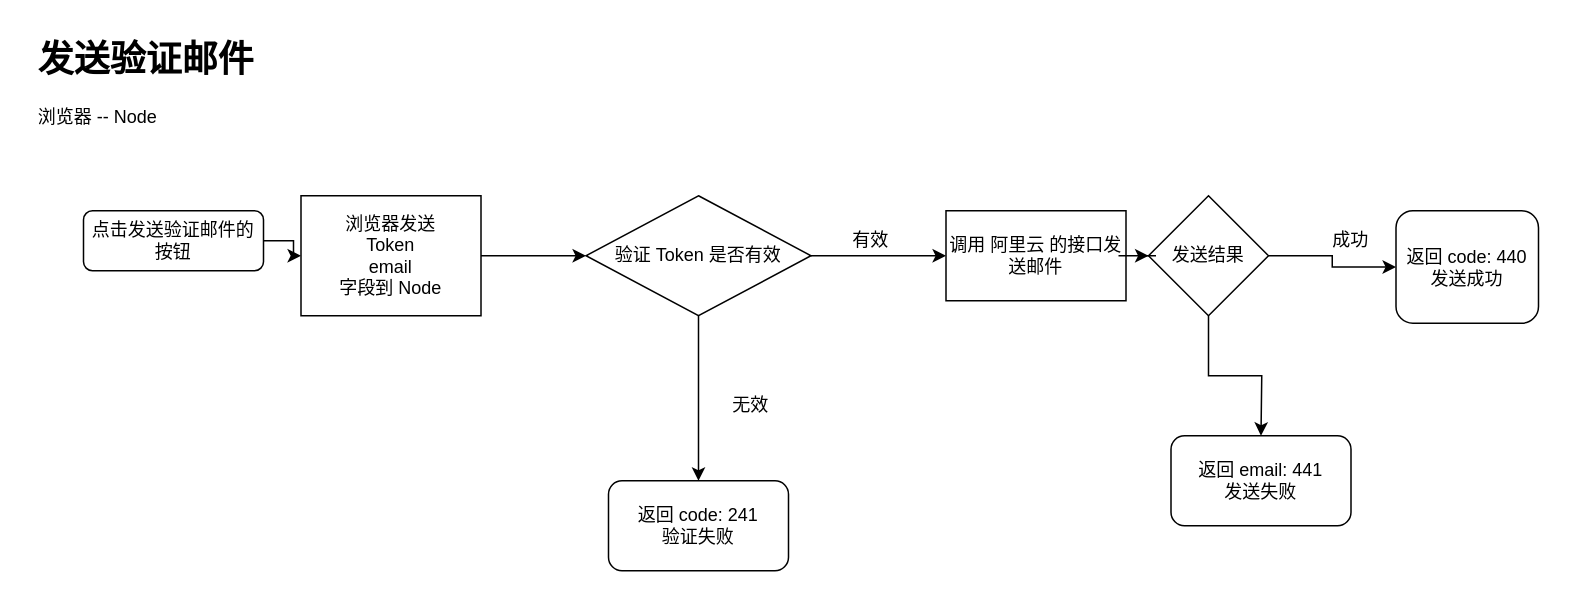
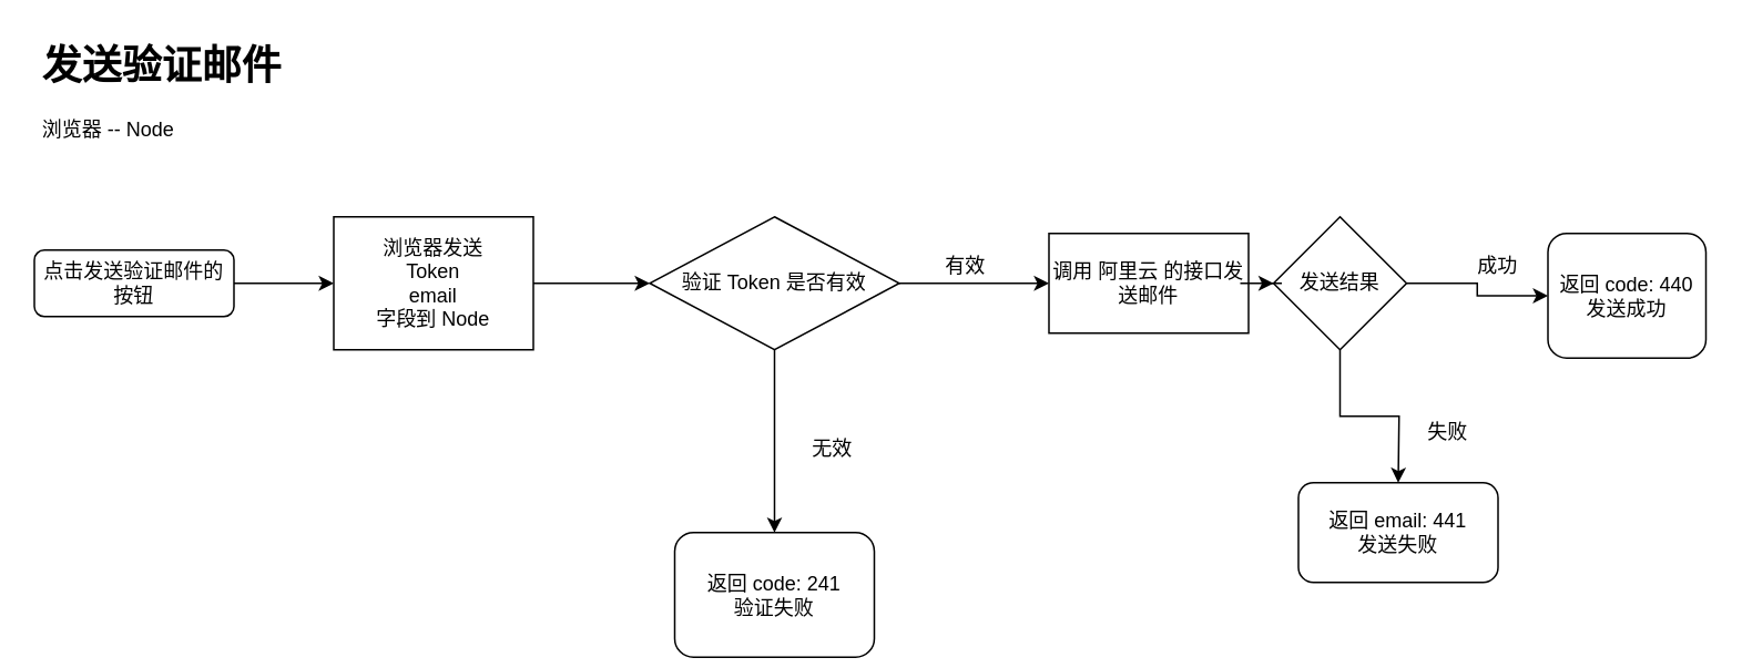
- <mxCell id="4" value="点击发送验证邮件的按钮" style="rounded=1;whiteSpace=wrap;html=1;" vertex="1" parent="1"><mxGeometry x="55" y="140" width="120" height="40" as="geometry" /></mxCell>
+ <mxCell id="4" value="点击发送验证邮件的按钮" style="rounded=1;whiteSpace=wrap;html=1;" vertex="1" parent="1"><mxGeometry x="20" y="150" width="120" height="40" as="geometry" /></mxCell>
+ <mxCell id="20" value="失败" style="text;html=1;strokeColor=none;fillColor=none;align=center;verticalAlign=middle;whiteSpace=wrap;rounded=0;" vertex="1" parent="1"><mxGeometry x="850" y="250" width="40" height="20" as="geometry" /></mxCell>
- <mxCell id="12" value="返回 code: 241&lt;br&gt;验证失败" style="rounded=1;whiteSpace=wrap;html=1;" vertex="1" parent="1"><mxGeometry x="405" y="320" width="120" height="60" as="geometry" /></mxCell>
+ <mxCell id="12" value="返回 code: 241&lt;br&gt;验证失败" style="rounded=1;whiteSpace=wrap;html=1;" vertex="1" parent="1"><mxGeometry x="405" y="320" width="120" height="75" as="geometry" /></mxCell>
